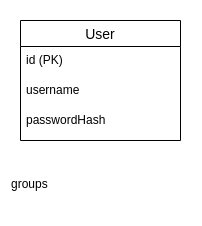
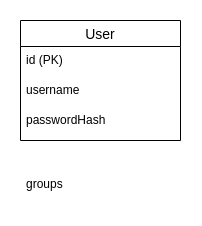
- <mxCell id="6" value="groups" style="text;strokeColor=none;fillColor=none;spacingLeft=4;spacingRight=4;overflow=hidden;rotatable=0;points=[[0,0.5],[1,0.5]];portConstraint=eastwest;fontSize=12;whiteSpace=wrap;html=1;" vertex="1" parent="1"><mxGeometry x="5" y="170" width="160" height="34" as="geometry" /></mxCell>
+ <mxCell id="6" value="groups" style="text;strokeColor=none;fillColor=none;spacingLeft=4;spacingRight=4;overflow=hidden;rotatable=0;points=[[0,0.5],[1,0.5]];portConstraint=eastwest;fontSize=12;whiteSpace=wrap;html=1;" vertex="1" parent="1"><mxGeometry x="20" y="170" width="160" height="34" as="geometry" /></mxCell>
